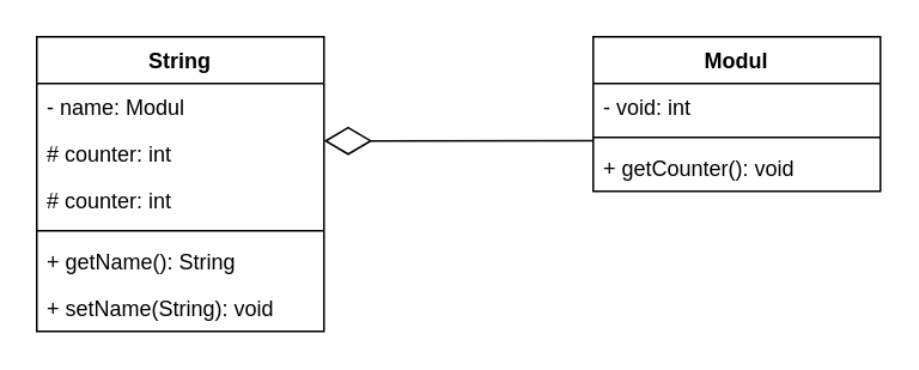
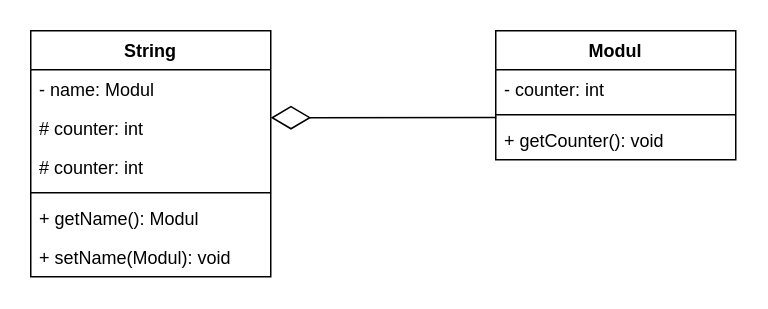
- <mxCell id="10" value="- void: int" style="text;strokeColor=none;fillColor=none;align=left;verticalAlign=top;spacingLeft=4;spacingRight=4;overflow=hidden;rotatable=0;points=[[0,0.5],[1,0.5]];portConstraint=eastwest;" vertex="1" parent="9"><mxGeometry y="26" width="160" height="26" as="geometry" /></mxCell>
+ <mxCell id="10" value="- counter: int" style="text;strokeColor=none;fillColor=none;align=left;verticalAlign=top;spacingLeft=4;spacingRight=4;overflow=hidden;rotatable=0;points=[[0,0.5],[1,0.5]];portConstraint=eastwest;" vertex="1" parent="9"><mxGeometry y="26" width="160" height="26" as="geometry" /></mxCell>
- <mxCell id="7" value="+ getName(): String" style="text;strokeColor=none;fillColor=none;align=left;verticalAlign=top;spacingLeft=4;spacingRight=4;overflow=hidden;rotatable=0;points=[[0,0.5],[1,0.5]];portConstraint=eastwest;" vertex="1" parent="2"><mxGeometry y="112" width="160" height="26" as="geometry" /></mxCell>
+ <mxCell id="7" value="+ getName(): Modul" style="text;strokeColor=none;fillColor=none;align=left;verticalAlign=top;spacingLeft=4;spacingRight=4;overflow=hidden;rotatable=0;points=[[0,0.5],[1,0.5]];portConstraint=eastwest;" vertex="1" parent="2"><mxGeometry y="112" width="160" height="26" as="geometry" /></mxCell>
- <mxCell id="8" value="+ setName(String): void" style="text;strokeColor=none;fillColor=none;align=left;verticalAlign=top;spacingLeft=4;spacingRight=4;overflow=hidden;rotatable=0;points=[[0,0.5],[1,0.5]];portConstraint=eastwest;" vertex="1" parent="2"><mxGeometry y="138" width="160" height="26" as="geometry" /></mxCell>
+ <mxCell id="8" value="+ setName(Modul): void" style="text;strokeColor=none;fillColor=none;align=left;verticalAlign=top;spacingLeft=4;spacingRight=4;overflow=hidden;rotatable=0;points=[[0,0.5],[1,0.5]];portConstraint=eastwest;" vertex="1" parent="2"><mxGeometry y="138" width="160" height="26" as="geometry" /></mxCell>
